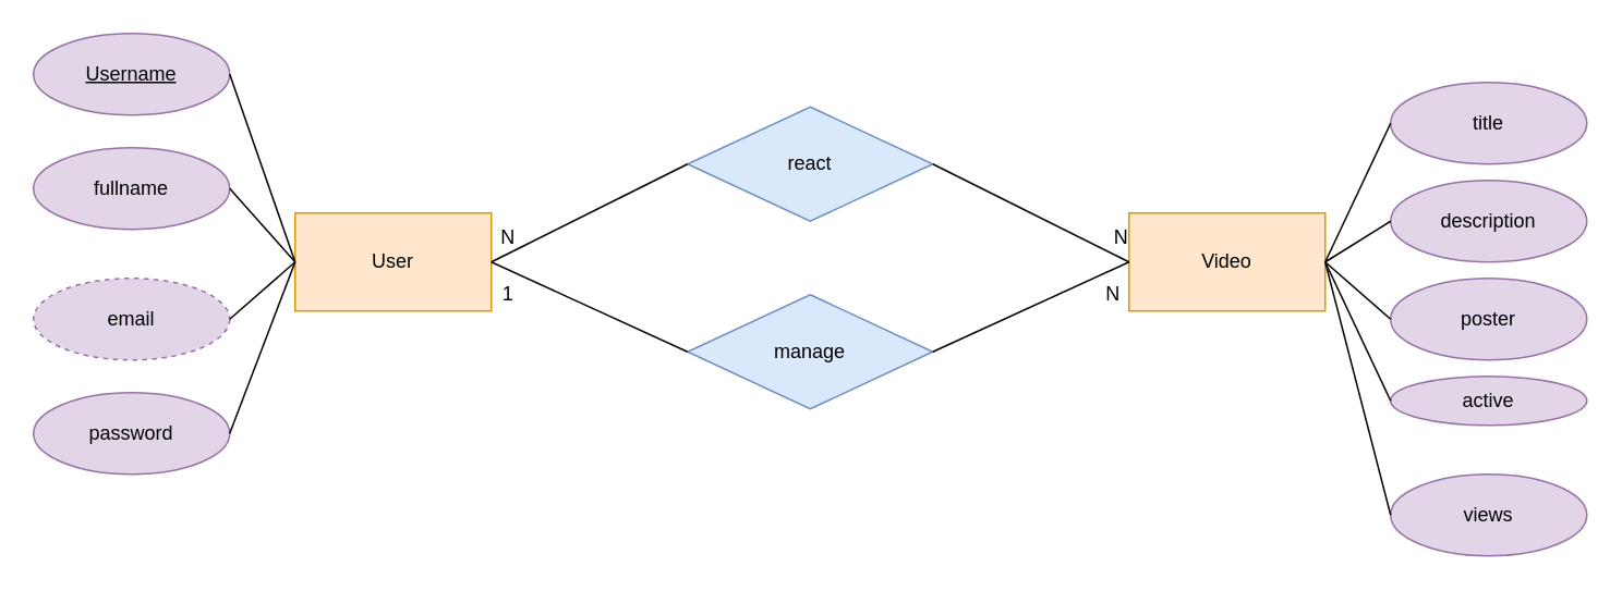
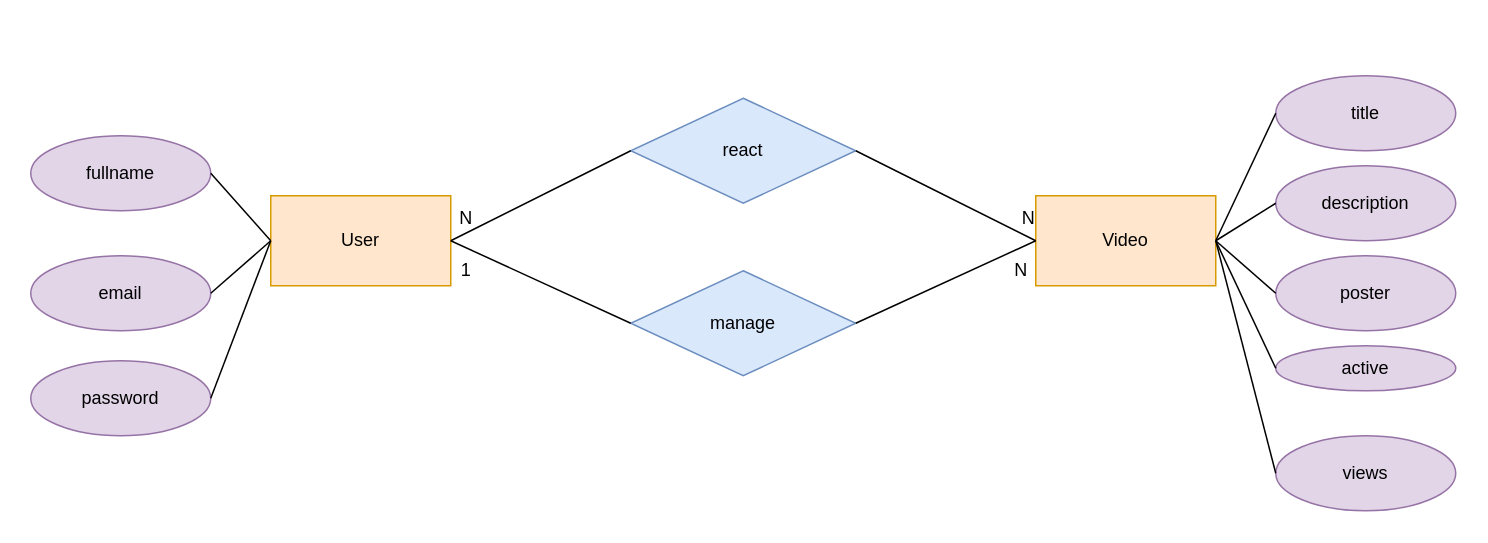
- <mxCell id="4" value="&lt;u&gt;Username&lt;/u&gt;" style="ellipse;whiteSpace=wrap;html=1;fillColor=#e1d5e7;strokeColor=#9673a6;" parent="1" vertex="1"><mxGeometry x="20" y="20" width="120" height="50" as="geometry" /></mxCell>
- <mxCell id="12" value="" style="endArrow=none;html=1;rounded=0;entryX=0;entryY=0.5;entryDx=0;entryDy=0;exitX=1;exitY=0.5;exitDx=0;exitDy=0;" parent="1" source="4" target="2" edge="1"><mxGeometry width="50" height="50" relative="1" as="geometry"><mxPoint x="150" y="320" as="sourcePoint" /><mxPoint x="200" y="270" as="targetPoint" /></mxGeometry></mxCell>
- <mxCell id="6" value="email" style="ellipse;whiteSpace=wrap;html=1;fillColor=#e1d5e7;strokeColor=#9673a6;dashed=1;" parent="1" vertex="1"><mxGeometry x="20" y="170" width="120" height="50" as="geometry" /></mxCell>
+ <mxCell id="6" value="email" style="ellipse;whiteSpace=wrap;html=1;fillColor=#e1d5e7;strokeColor=#9673a6;" parent="1" vertex="1"><mxGeometry x="20" y="170" width="120" height="50" as="geometry" /></mxCell>
